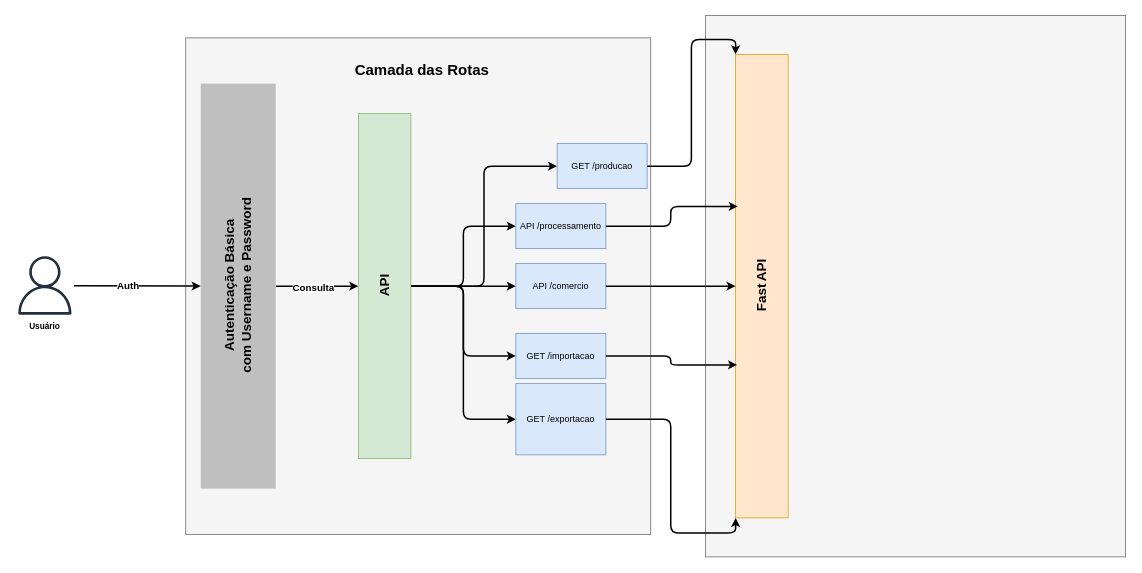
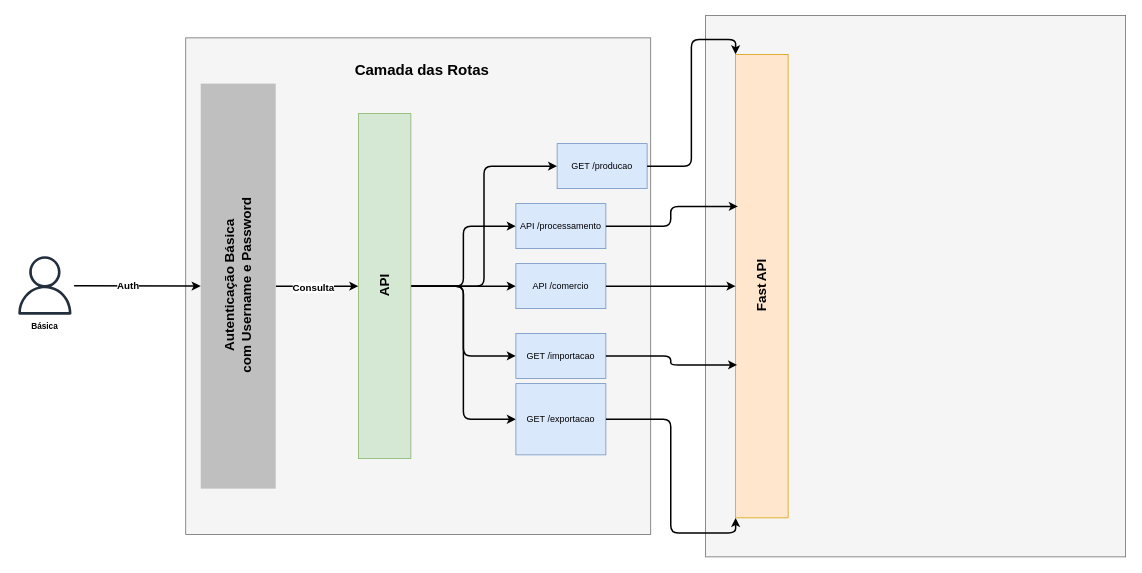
- <mxCell id="4" value="Usuário" style="text;html=1;align=center;verticalAlign=middle;whiteSpace=wrap;rounded=0;fontStyle=1;fontSize=11;" vertex="1" parent="1"><mxGeometry x="29" y="420" width="60" height="30" as="geometry" /></mxCell>
+ <mxCell id="4" value="Básica" style="text;html=1;align=center;verticalAlign=middle;whiteSpace=wrap;rounded=0;fontStyle=1;fontSize=11;" vertex="1" parent="1"><mxGeometry x="29" y="420" width="60" height="30" as="geometry" /></mxCell>
